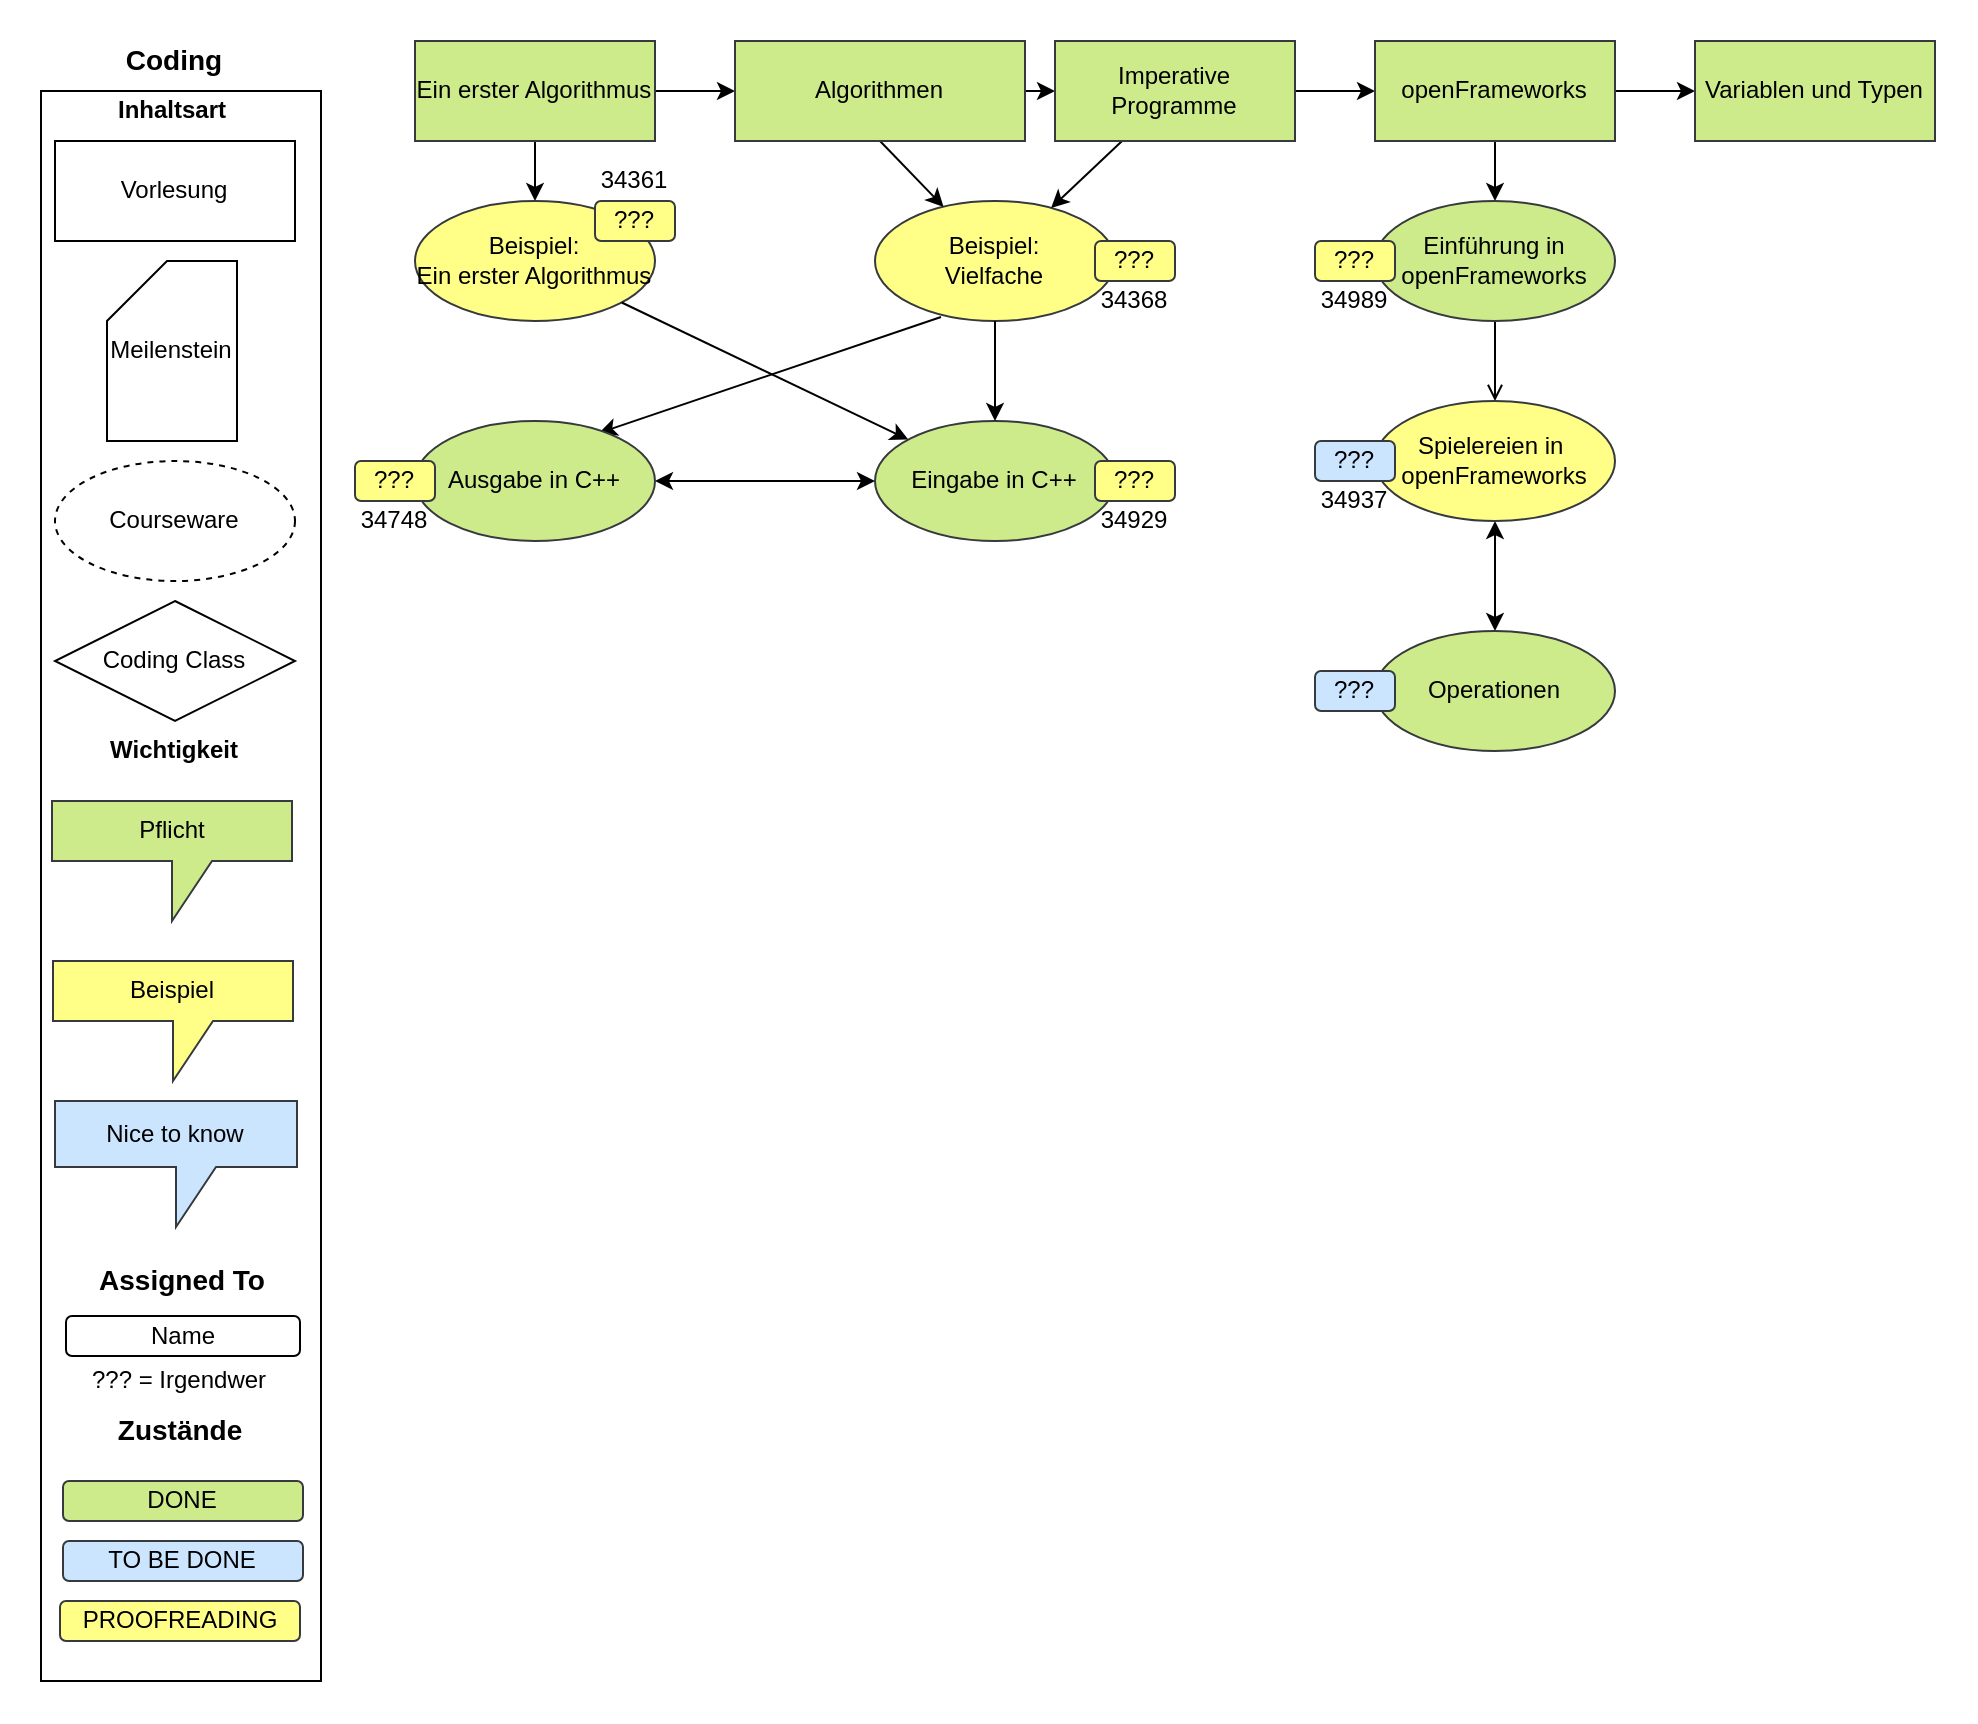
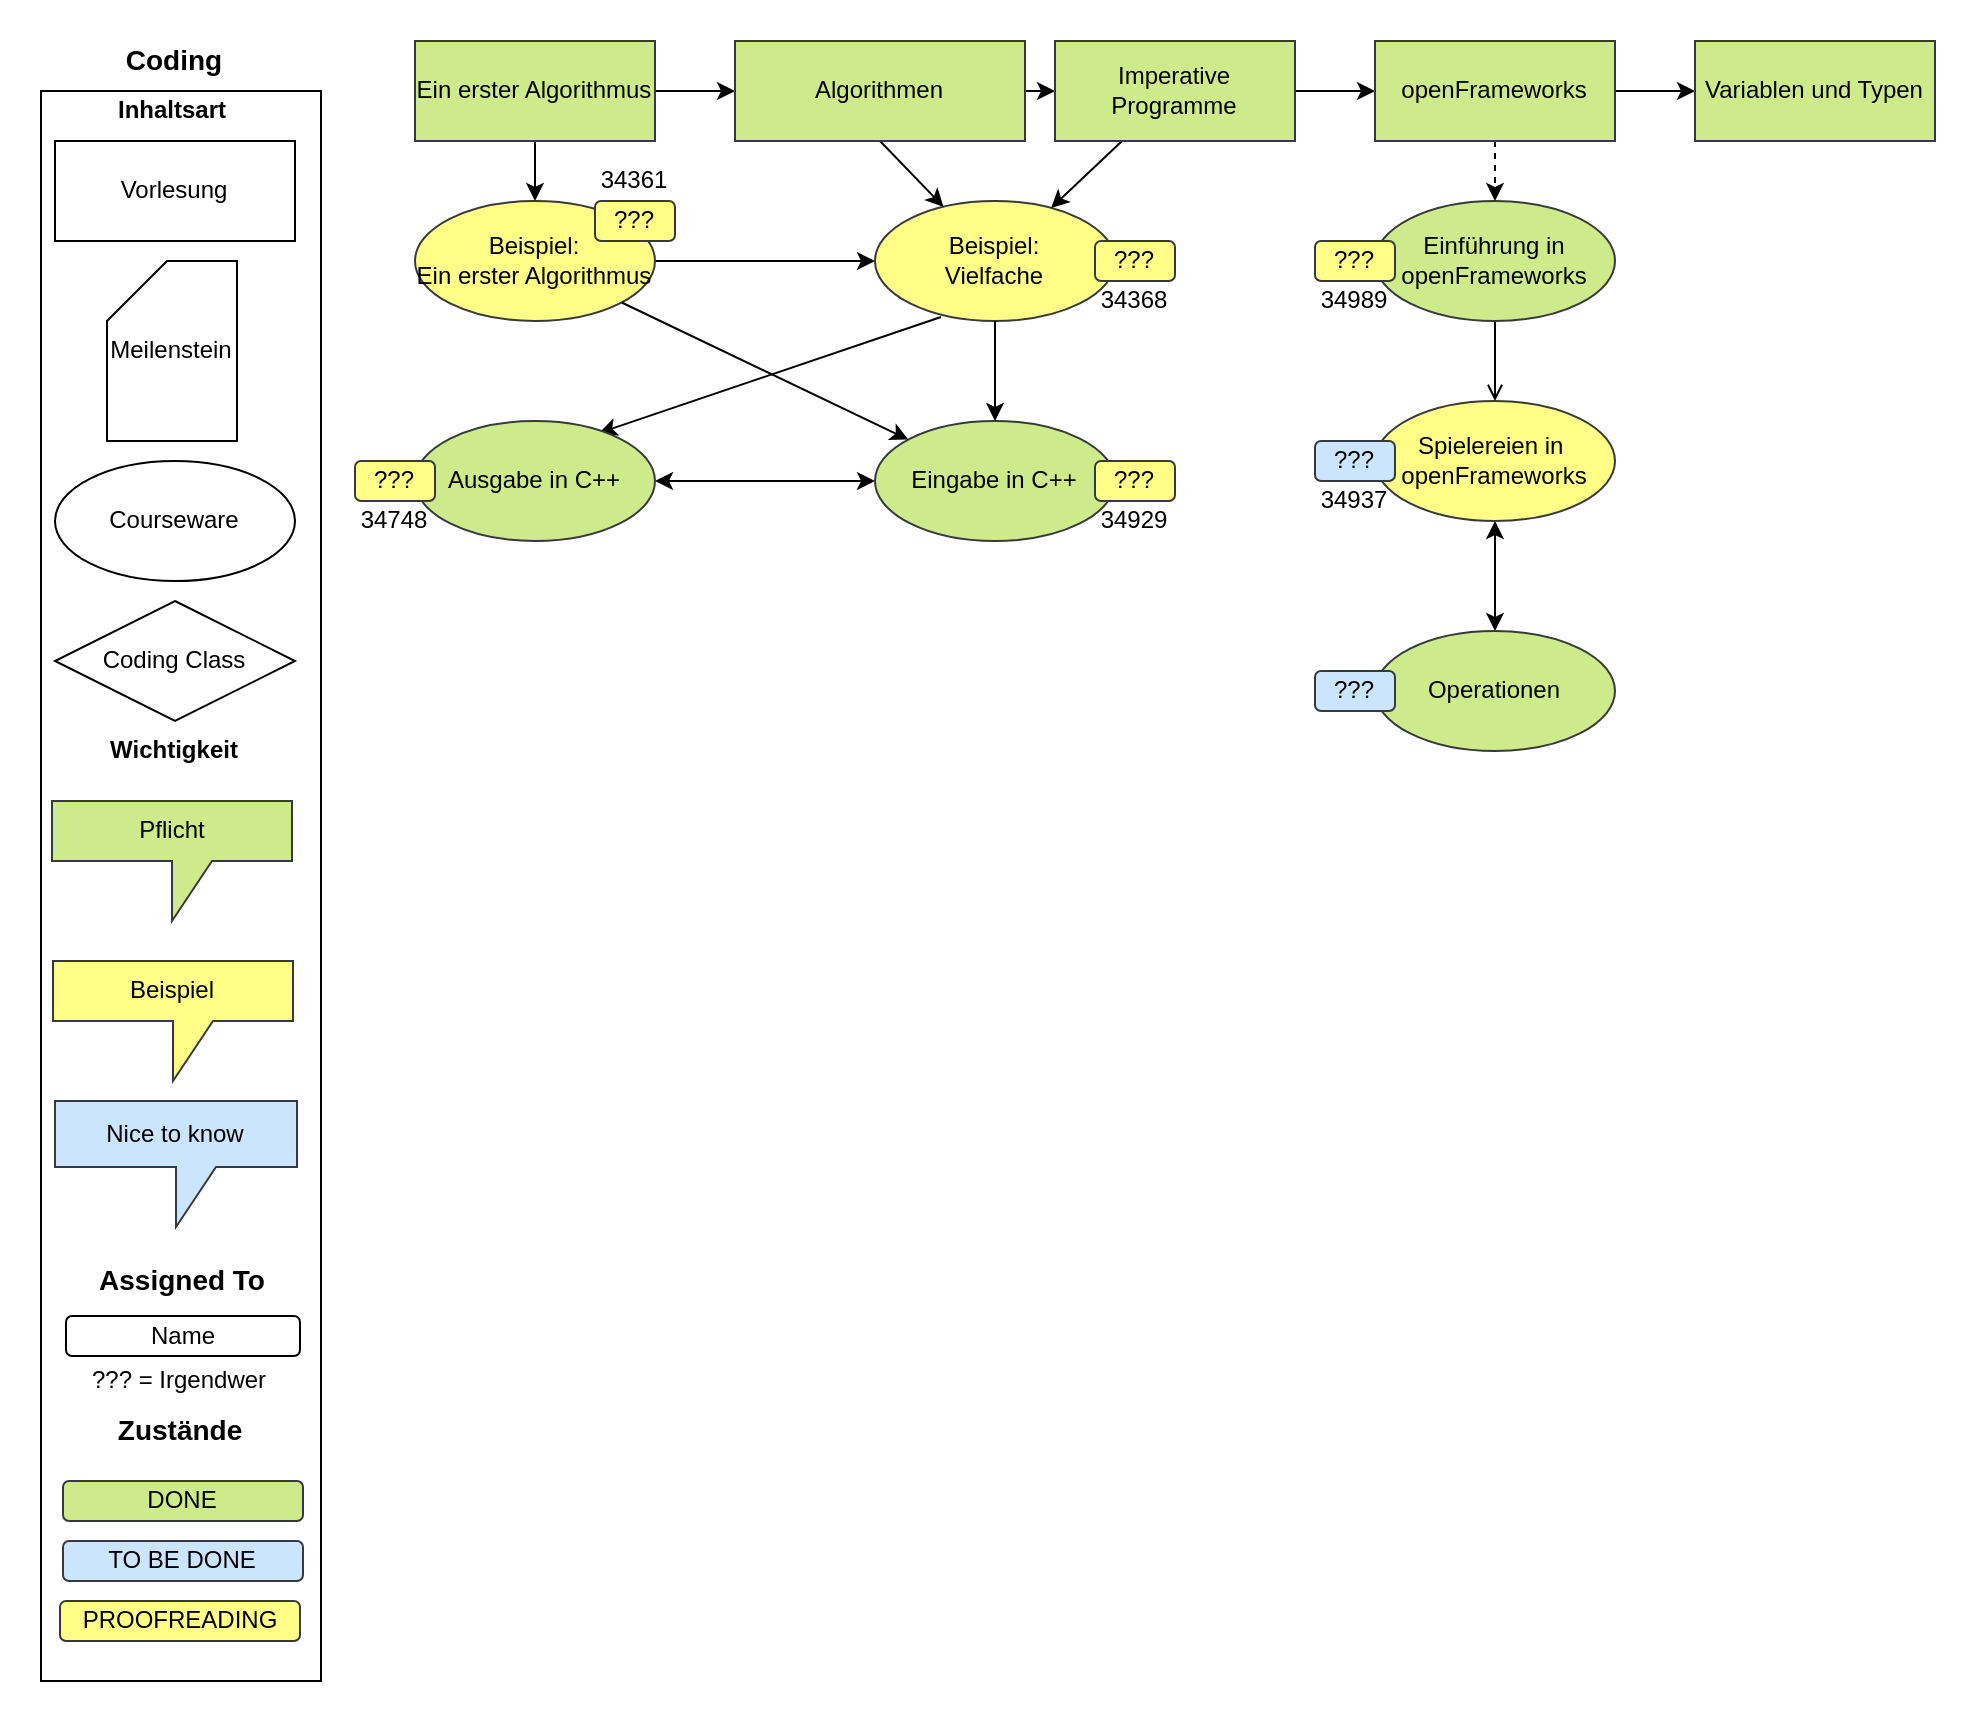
- <mxCell id="40" value="" style="edgeStyle=none;rounded=0;orthogonalLoop=1;jettySize=auto;html=1;" edge="1" parent="1" source="42" target="44"><mxGeometry relative="1" as="geometry" /></mxCell>
+ <mxCell id="40" value="" style="edgeStyle=none;rounded=0;orthogonalLoop=1;jettySize=auto;html=1;dashed=1;" edge="1" parent="1" source="42" target="44"><mxGeometry relative="1" as="geometry" /></mxCell>
+ <mxCell id="15" style="edgeStyle=none;rounded=0;comic=0;jumpStyle=none;orthogonalLoop=1;jettySize=auto;html=1;exitX=1;exitY=0.5;exitDx=0;exitDy=0;entryX=0;entryY=0.5;entryDx=0;entryDy=0;strokeColor=#000000;fillColor=#f8cecc;" parent="1" source="16" target="5" edge="1"><mxGeometry relative="1" as="geometry" /></mxCell>
- <mxCell id="22" value="Courseware" style="ellipse;whiteSpace=wrap;html=1;dashed=1;" parent="1" vertex="1"><mxGeometry x="27" y="230" width="120" height="60" as="geometry" /></mxCell>
+ <mxCell id="22" value="Courseware" style="ellipse;whiteSpace=wrap;html=1;" parent="1" vertex="1"><mxGeometry x="27" y="230" width="120" height="60" as="geometry" /></mxCell>
